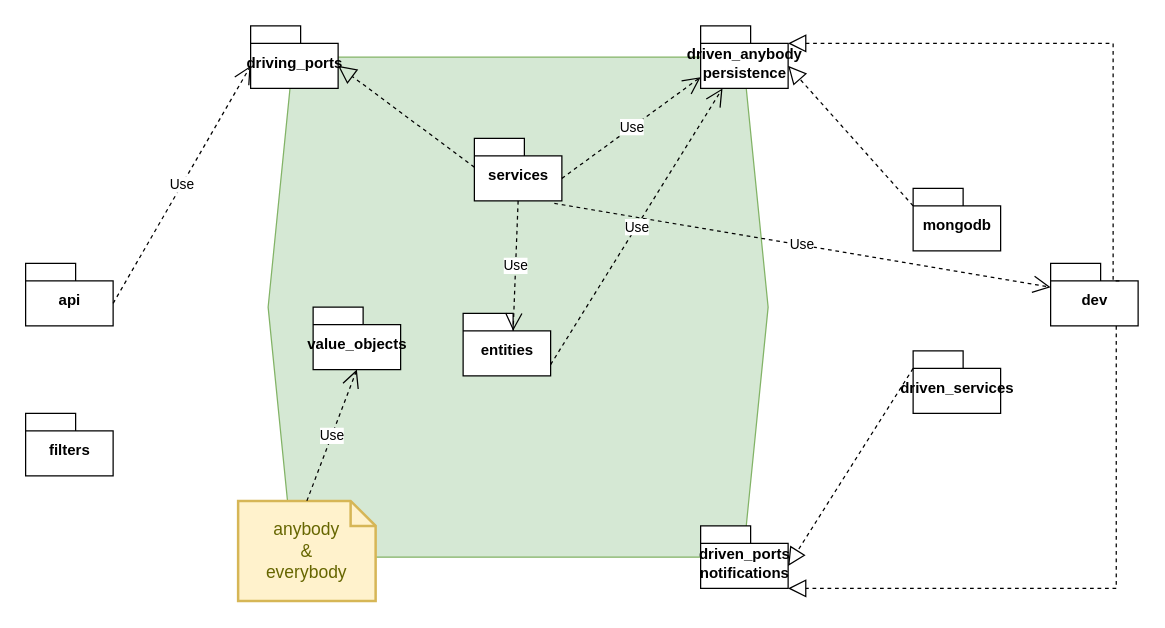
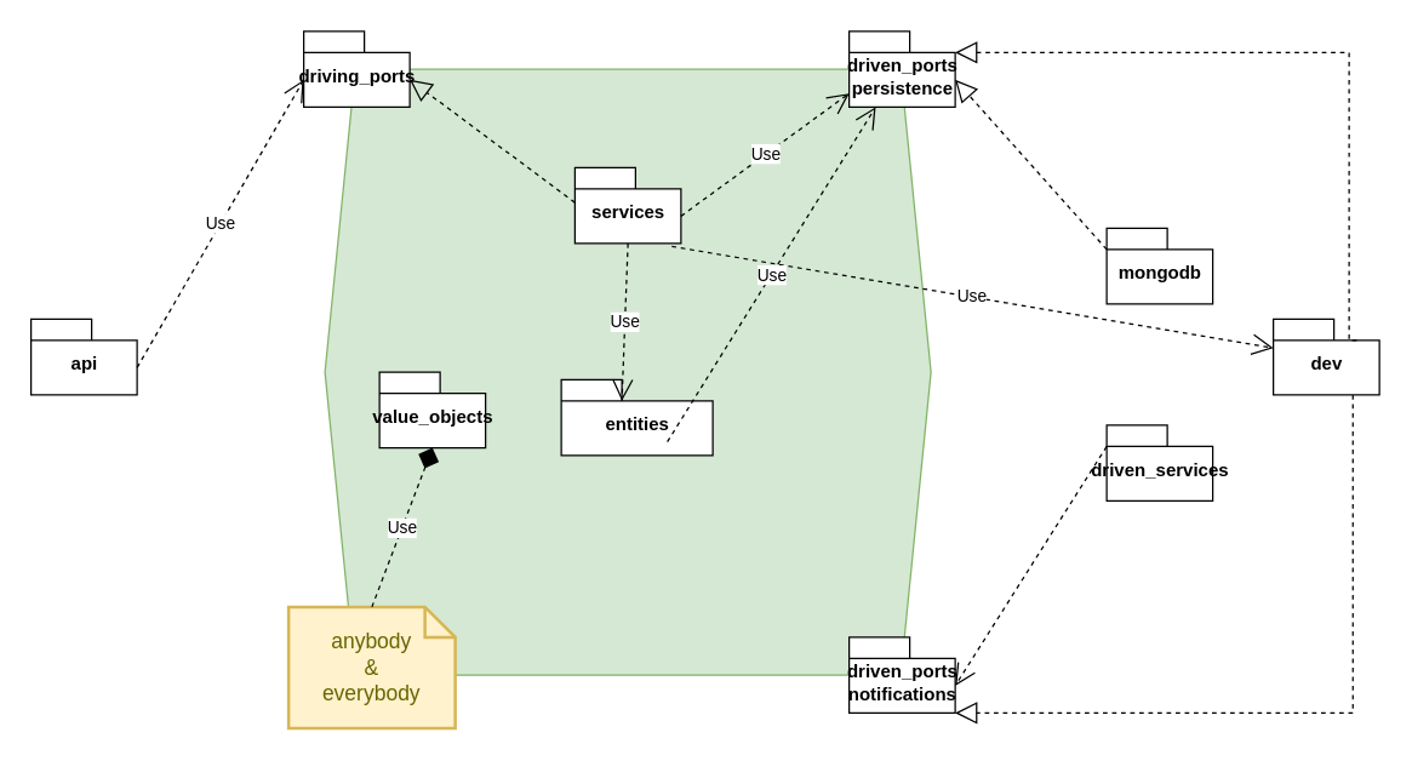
- <mxCell id="10" value="&lt;div&gt;driven_anybody&lt;/div&gt;&lt;div&gt;persistence&lt;/div&gt;" style="shape=folder;fontStyle=1;spacingTop=10;tabWidth=40;tabHeight=14;tabPosition=left;html=1;" parent="1" vertex="1"><mxGeometry x="560" y="20" width="70" height="50" as="geometry" /></mxCell>
+ <mxCell id="10" value="&lt;div&gt;driven_ports&lt;/div&gt;&lt;div&gt;persistence&lt;/div&gt;" style="shape=folder;fontStyle=1;spacingTop=10;tabWidth=40;tabHeight=14;tabPosition=left;html=1;" parent="1" vertex="1"><mxGeometry x="560" y="20" width="70" height="50" as="geometry" /></mxCell>
- <mxCell id="7" value="entities" style="shape=folder;fontStyle=1;spacingTop=10;tabWidth=40;tabHeight=14;tabPosition=left;html=1;" parent="1" vertex="1"><mxGeometry x="370" y="250" width="70" height="50" as="geometry" /></mxCell>
+ <mxCell id="7" value="entities" style="shape=folder;fontStyle=1;spacingTop=10;tabWidth=40;tabHeight=14;tabPosition=left;html=1;" parent="1" vertex="1"><mxGeometry x="370" y="250" width="100" height="50" as="geometry" /></mxCell>
- <mxCell id="20" value="Use" style="endArrow=open;endSize=12;dashed=1;html=1;entryX=0.5;entryY=1;entryDx=0;entryDy=0;entryPerimeter=0;exitX=0.5;exitY=0;exitDx=0;exitDy=0;exitPerimeter=0;" parent="1" source="19" target="18" edge="1"><mxGeometry width="160" relative="1" as="geometry"><mxPoint x="-20" y="430" as="sourcePoint" /><mxPoint x="140" y="430" as="targetPoint" /></mxGeometry></mxCell>
+ <mxCell id="20" value="Use" style="endArrow=diamond;endSize=12;dashed=1;html=1;entryX=0.5;entryY=1;entryDx=0;entryDy=0;entryPerimeter=0;exitX=0.5;exitY=0;exitDx=0;exitDy=0;exitPerimeter=0;" parent="1" source="19" target="18" edge="1"><mxGeometry width="160" relative="1" as="geometry"><mxPoint x="-20" y="430" as="sourcePoint" /><mxPoint x="140" y="430" as="targetPoint" /></mxGeometry></mxCell>
- <mxCell id="21" value="&lt;div&gt;filters&lt;/div&gt;" style="shape=folder;fontStyle=1;spacingTop=10;tabWidth=40;tabHeight=14;tabPosition=left;html=1;" parent="1" vertex="1"><mxGeometry x="20" y="330" width="70" height="50" as="geometry" /></mxCell>
- <mxCell id="17" value="" style="endArrow=block;dashed=1;endFill=0;endSize=12;html=1;entryX=0;entryY=0;entryDx=70;entryDy=32;entryPerimeter=0;exitX=0;exitY=0;exitDx=0;exitDy=14;exitPerimeter=0;" parent="1" source="14" target="15" edge="1"><mxGeometry width="160" relative="1" as="geometry"><mxPoint x="310" y="290" as="sourcePoint" /><mxPoint x="470" y="290" as="targetPoint" /></mxGeometry></mxCell>
+ <mxCell id="17" value="" style="endArrow=open;dashed=1;endFill=0;endSize=12;html=1;entryX=0;entryY=0;entryDx=70;entryDy=32;entryPerimeter=0;exitX=0;exitY=0;exitDx=0;exitDy=14;exitPerimeter=0;" parent="1" source="14" target="15" edge="1"><mxGeometry width="160" relative="1" as="geometry"><mxPoint x="310" y="290" as="sourcePoint" /><mxPoint x="470" y="290" as="targetPoint" /></mxGeometry></mxCell>
